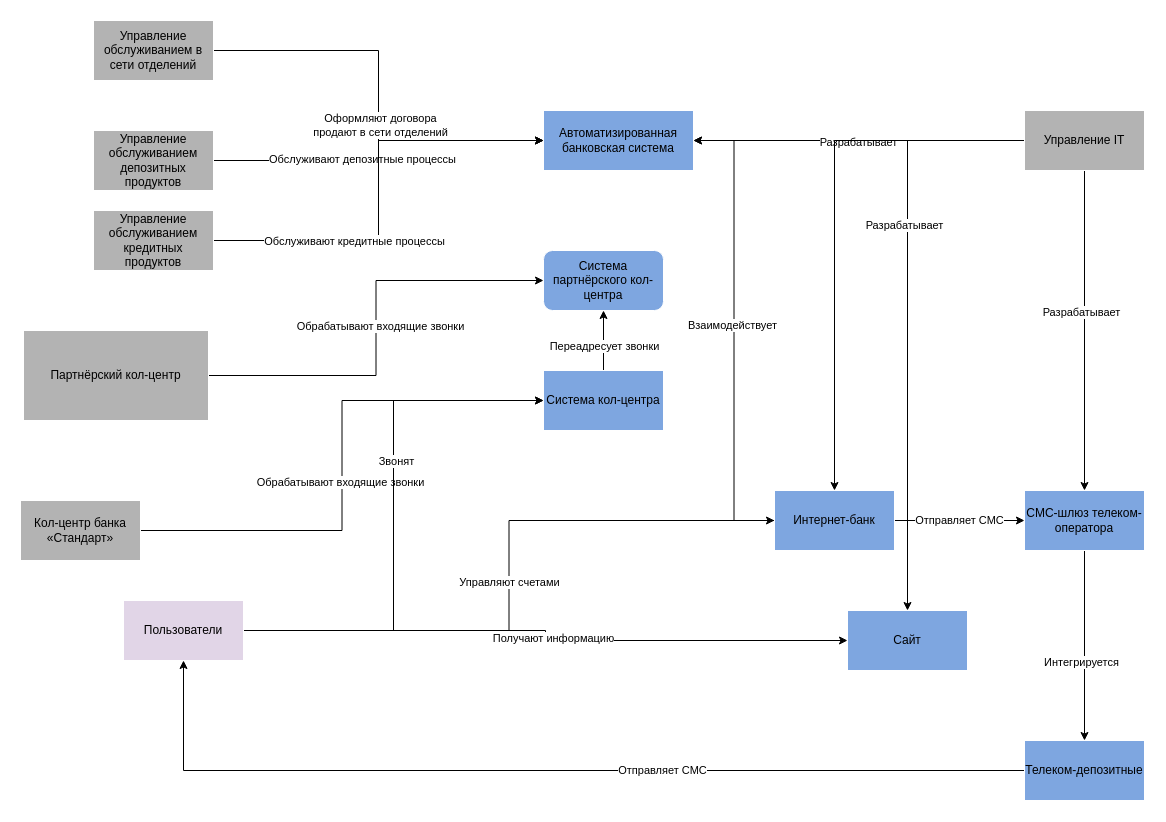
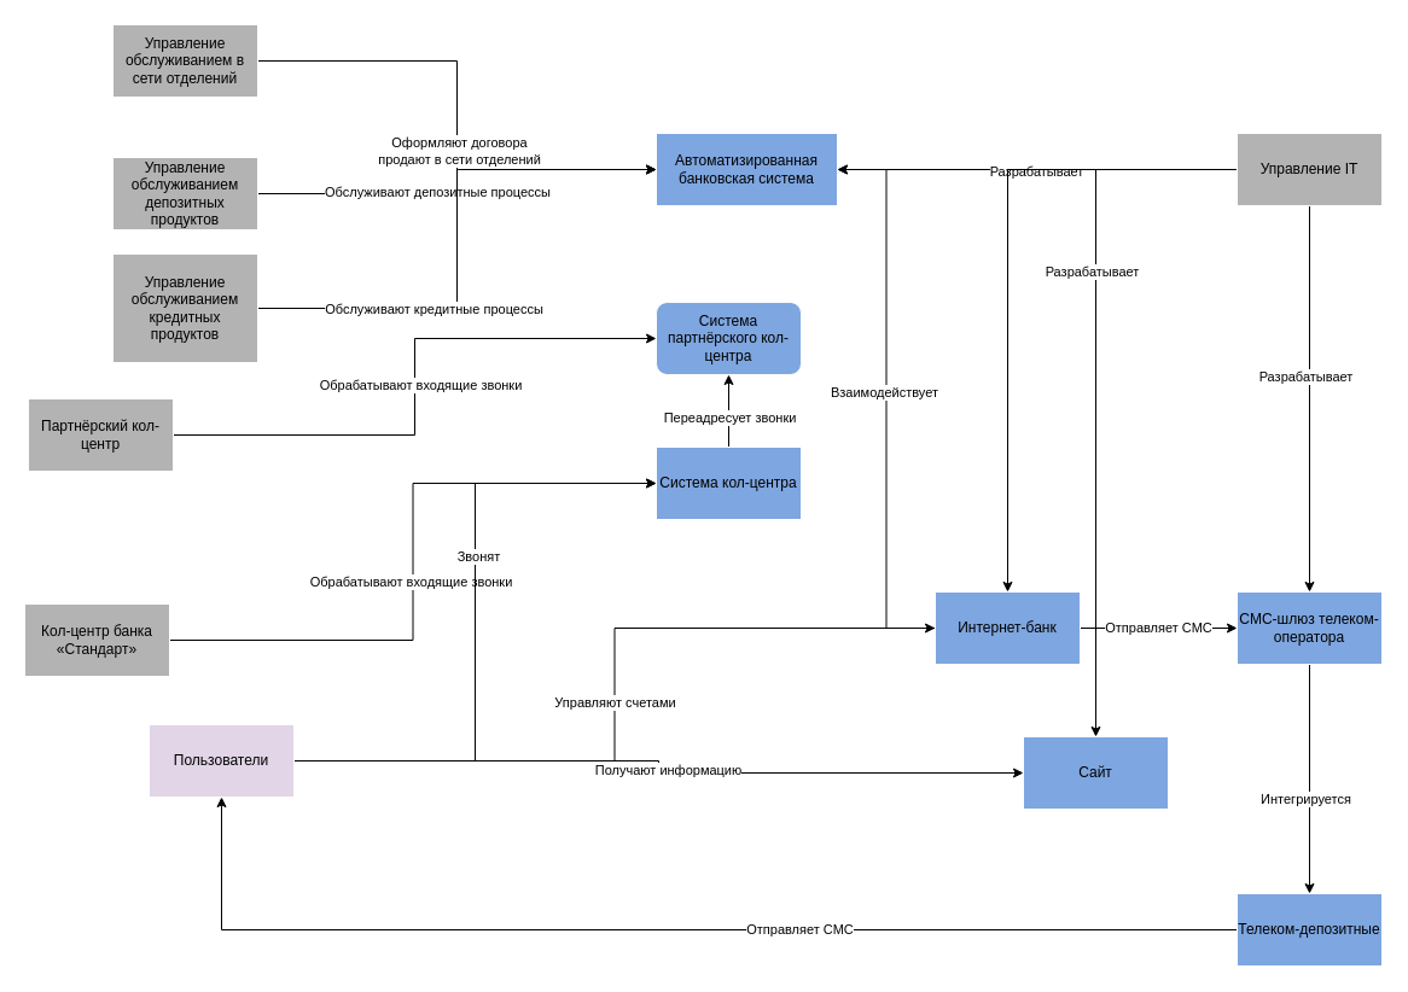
- <mxCell id="18" value="Управление обслуживанием кредитных продуктов" style="rounded=0;whiteSpace=wrap;html=1;fillColor=#B3B3B3;strokeColor=#FFFFFF;" parent="1" vertex="1"><mxGeometry x="93" y="210" width="120" height="60" as="geometry" /></mxCell>
+ <mxCell id="18" value="Управление обслуживанием кредитных продуктов" style="rounded=0;whiteSpace=wrap;html=1;fillColor=#B3B3B3;strokeColor=#FFFFFF;" parent="1" vertex="1"><mxGeometry x="93" y="210" width="120" height="90" as="geometry" /></mxCell>
- <mxCell id="24" value="Партнёрский кол-центр" style="rounded=0;whiteSpace=wrap;html=1;fillColor=#B3B3B3;strokeColor=#FFFFFF;" parent="1" vertex="1"><mxGeometry x="23" y="330" width="185" height="90" as="geometry" /></mxCell>
+ <mxCell id="24" value="Партнёрский кол-центр" style="rounded=0;whiteSpace=wrap;html=1;fillColor=#B3B3B3;strokeColor=#FFFFFF;" parent="1" vertex="1"><mxGeometry x="23" y="330" width="120" height="60" as="geometry" /></mxCell>
